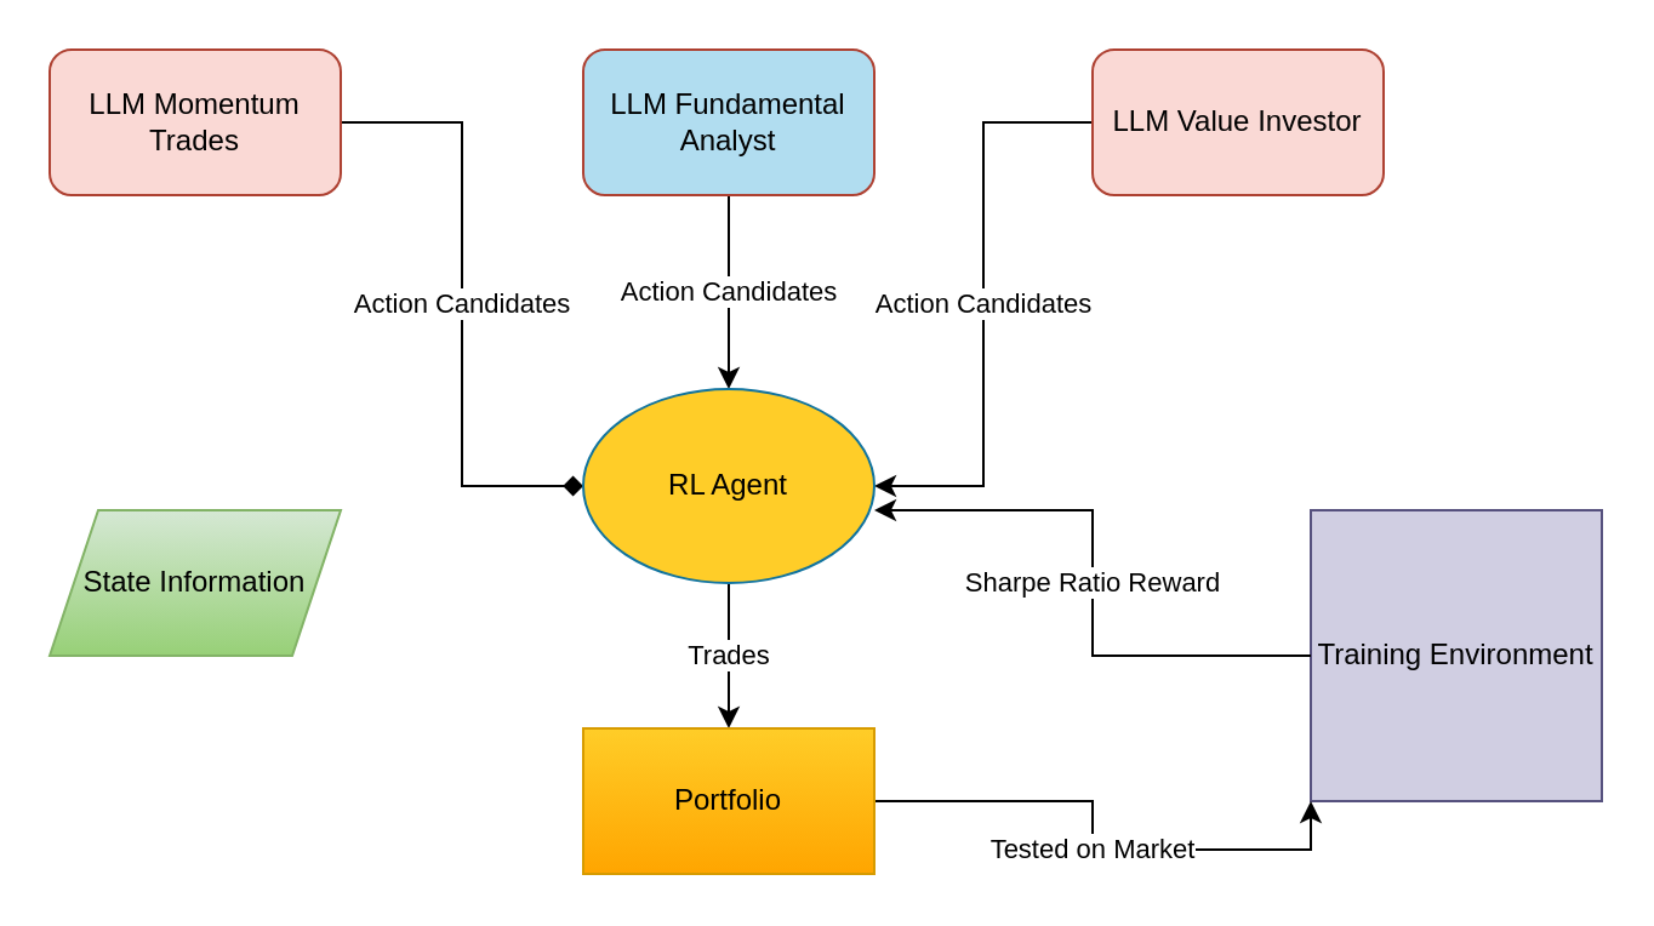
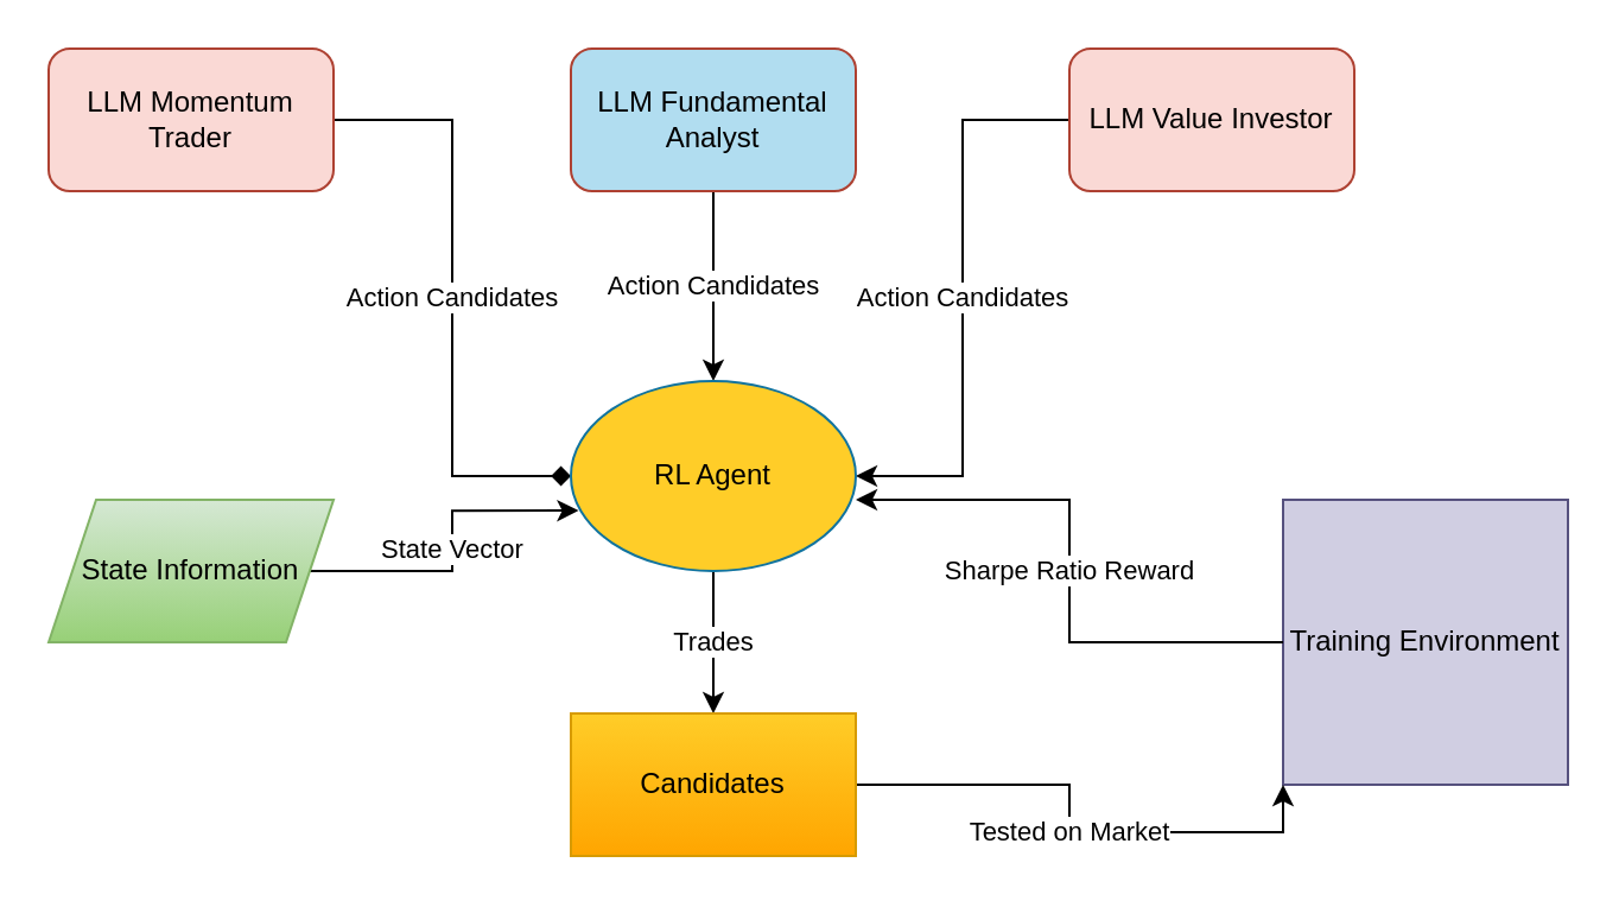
- <mxCell id="3" value="LLM Momentum Trades" style="rounded=1;whiteSpace=wrap;html=1;fillColor=#fad9d5;strokeColor=#ae4132;" parent="1" vertex="1"><mxGeometry x="20" y="20" width="120" height="60" as="geometry" /></mxCell>
+ <mxCell id="3" value="LLM Momentum Trader" style="rounded=1;whiteSpace=wrap;html=1;fillColor=#fad9d5;strokeColor=#ae4132;" parent="1" vertex="1"><mxGeometry x="20" y="20" width="120" height="60" as="geometry" /></mxCell>
+ <mxCell id="10" value="State Vector" style="edgeStyle=orthogonalEdgeStyle;rounded=0;orthogonalLoop=1;jettySize=auto;html=1;exitX=1;exitY=0.5;exitDx=0;exitDy=0;entryX=0.027;entryY=0.682;entryDx=0;entryDy=0;entryPerimeter=0;" edge="1" parent="1" source="11" target="9"><mxGeometry relative="1" as="geometry" /></mxCell>
- <mxCell id="14" value="Portfolio" style="rounded=0;whiteSpace=wrap;html=1;fillColor=#ffcd28;strokeColor=#d79b00;gradientColor=#ffa500;" vertex="1" parent="1"><mxGeometry x="240" y="300" width="120" height="60" as="geometry" /></mxCell>
+ <mxCell id="14" value="Candidates" style="rounded=0;whiteSpace=wrap;html=1;fillColor=#ffcd28;strokeColor=#d79b00;gradientColor=#ffa500;" vertex="1" parent="1"><mxGeometry x="240" y="300" width="120" height="60" as="geometry" /></mxCell>
